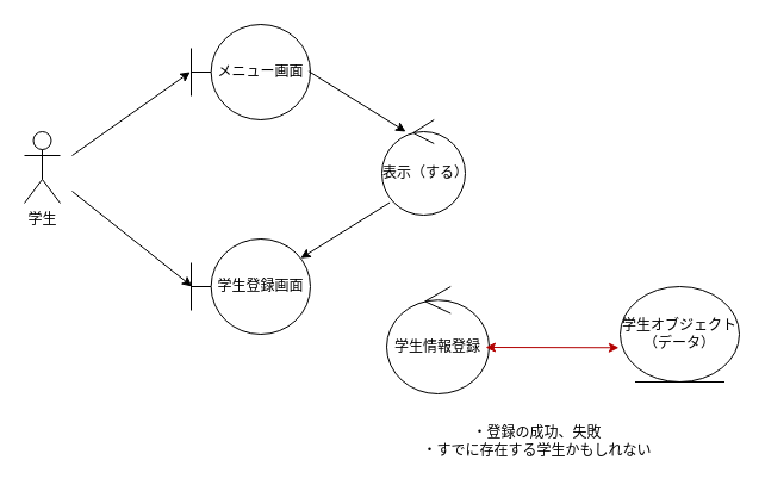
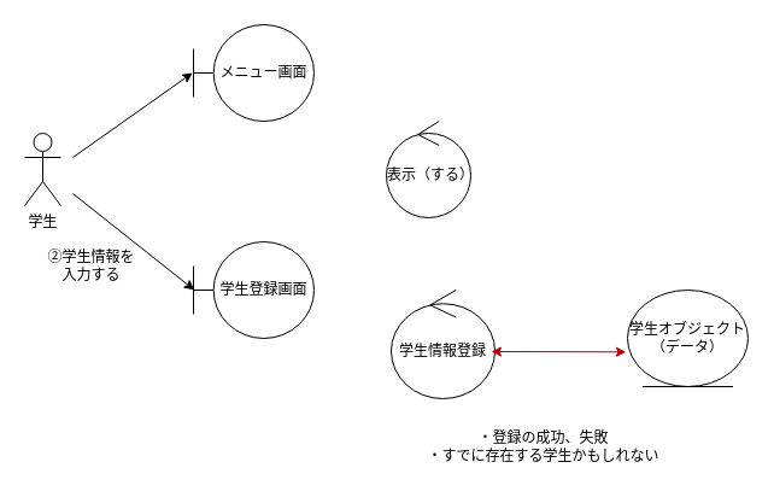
- <mxCell id="7" value="" style="endArrow=classic;html=1;rounded=0;entryX=0.286;entryY=0.125;entryDx=0;entryDy=0;entryPerimeter=0;exitX=0.984;exitY=0.49;exitDx=0;exitDy=0;exitPerimeter=0;" edge="1" parent="1" source="3" target="4"><mxGeometry width="50" height="50" relative="1" as="geometry"><mxPoint x="80" y="170" as="sourcePoint" /><mxPoint x="179" y="100" as="targetPoint" /></mxGeometry></mxCell>
- <mxCell id="8" value="" style="endArrow=classic;html=1;rounded=0;entryX=0.918;entryY=0.203;entryDx=0;entryDy=0;entryPerimeter=0;exitX=0.094;exitY=0.869;exitDx=0;exitDy=0;exitPerimeter=0;" edge="1" parent="1" source="4" target="5"><mxGeometry width="50" height="50" relative="1" as="geometry"><mxPoint x="200" y="160" as="sourcePoint" /><mxPoint x="299" y="90" as="targetPoint" /></mxGeometry></mxCell>
+ <mxCell id="14" value="②学生情報を&lt;div&gt;入力する&lt;/div&gt;" style="text;html=1;align=center;verticalAlign=middle;resizable=0;points=[];autosize=1;strokeColor=none;fillColor=none;" vertex="1" parent="1"><mxGeometry x="25" y="200" width="100" height="40" as="geometry" /></mxCell>
